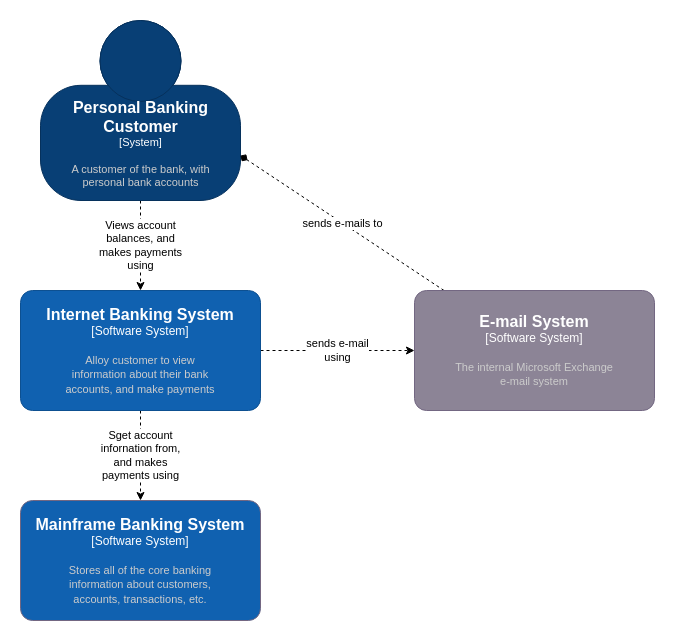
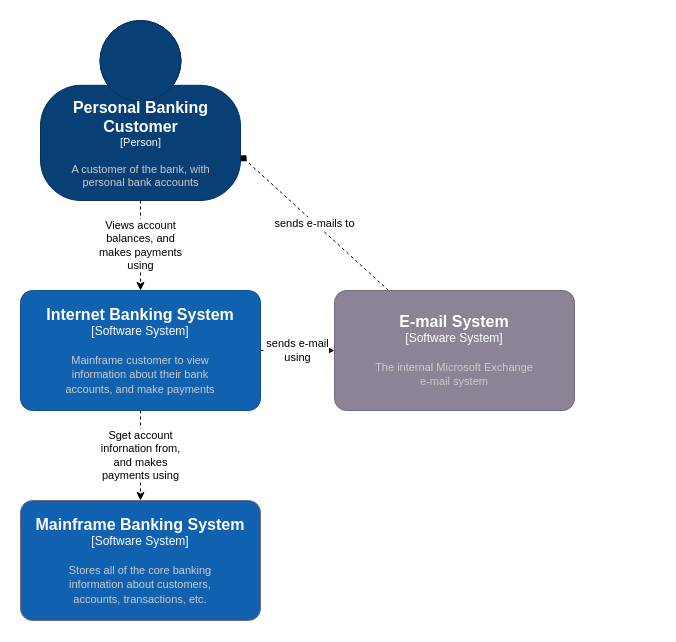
- <mxCell id="3" value="&lt;font style=&quot;font-size: 16px&quot;&gt;&lt;b&gt;Personal Banking &#10;Customer&lt;/b&gt;&lt;/font&gt;&lt;div&gt;[System]&lt;/div&gt;&lt;br&gt;&lt;div&gt;&lt;font style=&quot;font-size: 11px&quot;&gt;&lt;font color=&quot;#cccccc&quot;&gt;A customer of the bank, with &#10;personal bank accounts&lt;/font&gt;&lt;/div&gt;" style="html=1;fontSize=11;dashed=0;whitespace=wrap;fillColor=#083F75;strokeColor=#06315C;fontColor=#ffffff;shape=mxgraph.c4.person2;align=center;metaEdit=1;points=[[0.5,0,0],[1,0.5,0],[1,0.75,0],[0.75,1,0],[0.5,1,0],[0.25,1,0],[0,0.75,0],[0,0.5,0]];resizable=0;" parent="1" vertex="1"><mxGeometry x="40" y="20" width="200" height="180" as="geometry" /></mxCell>
+ <mxCell id="3" value="&lt;font style=&quot;font-size: 16px&quot;&gt;&lt;b&gt;Personal Banking &#10;Customer&lt;/b&gt;&lt;/font&gt;&lt;div&gt;[Person]&lt;/div&gt;&lt;br&gt;&lt;div&gt;&lt;font style=&quot;font-size: 11px&quot;&gt;&lt;font color=&quot;#cccccc&quot;&gt;A customer of the bank, with &#10;personal bank accounts&lt;/font&gt;&lt;/div&gt;" style="html=1;fontSize=11;dashed=0;whitespace=wrap;fillColor=#083F75;strokeColor=#06315C;fontColor=#ffffff;shape=mxgraph.c4.person2;align=center;metaEdit=1;points=[[0.5,0,0],[1,0.5,0],[1,0.75,0],[0.75,1,0],[0.5,1,0],[0.25,1,0],[0,0.75,0],[0,0.5,0]];resizable=0;" parent="1" vertex="1"><mxGeometry x="40" y="20" width="200" height="180" as="geometry" /></mxCell>
- <mxCell id="6" value="&lt;font style=&quot;font-size: 16px&quot;&gt;&lt;b&gt;Internet Banking System&lt;/b&gt;&lt;/font&gt;&lt;div&gt;[Software System]&lt;/div&gt;&lt;br&gt;&lt;div&gt;&lt;font style=&quot;font-size: 11px&quot;&gt;&lt;font color=&quot;#cccccc&quot;&gt;Alloy customer to view &#10;information about their bank &#10;accounts, and make payments&lt;/font&gt;&lt;/div&gt;" style="rounded=1;whiteSpace=wrap;html=1;labelBackgroundColor=none;fillColor=#1061B0;fontColor=#ffffff;align=center;arcSize=10;strokeColor=#0D5091;metaEdit=1;resizable=0;points=[[0.25,0,0],[0.5,0,0],[0.75,0,0],[1,0.25,0],[1,0.5,0],[1,0.75,0],[0.75,1,0],[0.5,1,0],[0.25,1,0],[0,0.75,0],[0,0.5,0],[0,0.25,0]];" parent="1" vertex="1"><mxGeometry x="20" y="290" width="240" height="120" as="geometry" /></mxCell>
+ <mxCell id="6" value="&lt;font style=&quot;font-size: 16px&quot;&gt;&lt;b&gt;Internet Banking System&lt;/b&gt;&lt;/font&gt;&lt;div&gt;[Software System]&lt;/div&gt;&lt;br&gt;&lt;div&gt;&lt;font style=&quot;font-size: 11px&quot;&gt;&lt;font color=&quot;#cccccc&quot;&gt;Mainframe customer to view &#10;information about their bank &#10;accounts, and make payments&lt;/font&gt;&lt;/div&gt;" style="rounded=1;whiteSpace=wrap;html=1;labelBackgroundColor=none;fillColor=#1061B0;fontColor=#ffffff;align=center;arcSize=10;strokeColor=#0D5091;metaEdit=1;resizable=0;points=[[0.25,0,0],[0.5,0,0],[0.75,0,0],[1,0.25,0],[1,0.5,0],[1,0.75,0],[0.75,1,0],[0.5,1,0],[0.25,1,0],[0,0.75,0],[0,0.5,0],[0,0.25,0]];" parent="1" vertex="1"><mxGeometry x="20" y="290" width="240" height="120" as="geometry" /></mxCell>
- <mxCell id="8" value="&lt;font style=&quot;font-size: 16px&quot;&gt;&lt;b&gt;E-mail System&lt;/b&gt;&lt;/font&gt;&lt;div&gt;[Software System]&lt;/div&gt;&lt;br&gt;&lt;div&gt;&lt;font style=&quot;font-size: 11px&quot;&gt;&lt;font color=&quot;#cccccc&quot;&gt;The internal Microsoft Exchange&#10;e-mail system&lt;/font&gt;&lt;/div&gt;" style="rounded=1;whiteSpace=wrap;html=1;labelBackgroundColor=none;fillColor=#8C8496;fontColor=#ffffff;align=center;arcSize=10;strokeColor=#736782;metaEdit=1;resizable=0;points=[[0.25,0,0],[0.5,0,0],[0.75,0,0],[1,0.25,0],[1,0.5,0],[1,0.75,0],[0.75,1,0],[0.5,1,0],[0.25,1,0],[0,0.75,0],[0,0.5,0],[0,0.25,0]];" parent="1" vertex="1"><mxGeometry x="414" y="290" width="240" height="120" as="geometry" /></mxCell>
+ <mxCell id="8" value="&lt;font style=&quot;font-size: 16px&quot;&gt;&lt;b&gt;E-mail System&lt;/b&gt;&lt;/font&gt;&lt;div&gt;[Software System]&lt;/div&gt;&lt;br&gt;&lt;div&gt;&lt;font style=&quot;font-size: 11px&quot;&gt;&lt;font color=&quot;#cccccc&quot;&gt;The internal Microsoft Exchange&#10;e-mail system&lt;/font&gt;&lt;/div&gt;" style="rounded=1;whiteSpace=wrap;html=1;labelBackgroundColor=none;fillColor=#8C8496;fontColor=#ffffff;align=center;arcSize=10;strokeColor=#736782;metaEdit=1;resizable=0;points=[[0.25,0,0],[0.5,0,0],[0.75,0,0],[1,0.25,0],[1,0.5,0],[1,0.75,0],[0.75,1,0],[0.5,1,0],[0.25,1,0],[0,0.75,0],[0,0.5,0],[0,0.25,0]];" parent="1" vertex="1"><mxGeometry x="334" y="290" width="240" height="120" as="geometry" /></mxCell>
